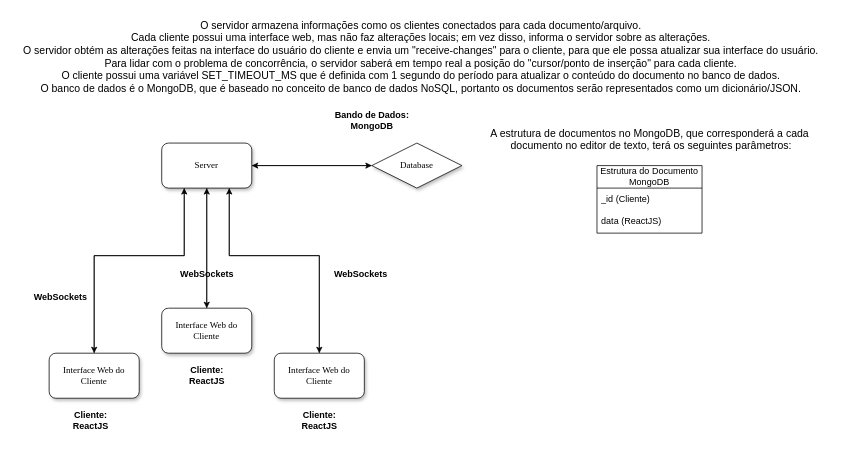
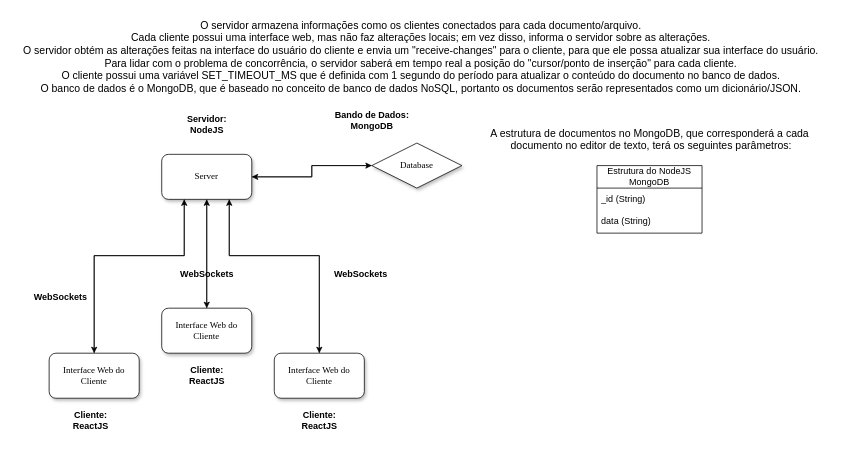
+ <mxCell id="24" value="&lt;div&gt;&lt;b&gt;Servidor:&lt;/b&gt;&lt;/div&gt;&lt;div&gt;&lt;b&gt;NodeJS&lt;br&gt;&lt;/b&gt;&lt;/div&gt;" style="text;html=1;align=center;verticalAlign=middle;resizable=0;points=[];autosize=1;strokeColor=none;fillColor=none;" parent="1" vertex="1"><mxGeometry x="235" y="145" width="80" height="40" as="geometry" /></mxCell>
- <mxCell id="8" value="&lt;span&gt;Server&lt;/span&gt;" style="whiteSpace=wrap;html=1;rounded=1;shadow=1;labelBackgroundColor=none;strokeWidth=1;fontFamily=Verdana;fontSize=12;align=center;" parent="1" vertex="1"><mxGeometry x="215" y="190" width="120" height="60" as="geometry" /></mxCell>
+ <mxCell id="8" value="&lt;span&gt;Server&lt;/span&gt;" style="whiteSpace=wrap;html=1;rounded=1;shadow=1;labelBackgroundColor=none;strokeWidth=1;fontFamily=Verdana;fontSize=12;align=center;" parent="1" vertex="1"><mxGeometry x="215" y="205" width="120" height="60" as="geometry" /></mxCell>
- <mxCell id="19" value="Estrutura do Documento MongoDB" style="swimlane;fontStyle=0;childLayout=stackLayout;horizontal=1;startSize=30;horizontalStack=0;resizeParent=1;resizeParentMax=0;resizeLast=0;collapsible=1;marginBottom=0;whiteSpace=wrap;html=1;" parent="1" vertex="1"><mxGeometry x="795" y="220" width="140" height="90" as="geometry" /></mxCell>
+ <mxCell id="19" value="Estrutura do NodeJS MongoDB" style="swimlane;fontStyle=0;childLayout=stackLayout;horizontal=1;startSize=30;horizontalStack=0;resizeParent=1;resizeParentMax=0;resizeLast=0;collapsible=1;marginBottom=0;whiteSpace=wrap;html=1;" parent="1" vertex="1"><mxGeometry x="795" y="220" width="140" height="90" as="geometry" /></mxCell>
- <mxCell id="20" value="_id (Cliente)" style="text;strokeColor=none;fillColor=none;align=left;verticalAlign=middle;spacingLeft=4;spacingRight=4;overflow=hidden;points=[[0,0.5],[1,0.5]];portConstraint=eastwest;rotatable=0;whiteSpace=wrap;html=1;" parent="19" vertex="1"><mxGeometry y="30" width="140" height="30" as="geometry" /></mxCell>
+ <mxCell id="20" value="_id (String)" style="text;strokeColor=none;fillColor=none;align=left;verticalAlign=middle;spacingLeft=4;spacingRight=4;overflow=hidden;points=[[0,0.5],[1,0.5]];portConstraint=eastwest;rotatable=0;whiteSpace=wrap;html=1;" parent="19" vertex="1"><mxGeometry y="30" width="140" height="30" as="geometry" /></mxCell>
- <mxCell id="21" value="data (ReactJS)" style="text;strokeColor=none;fillColor=none;align=left;verticalAlign=middle;spacingLeft=4;spacingRight=4;overflow=hidden;points=[[0,0.5],[1,0.5]];portConstraint=eastwest;rotatable=0;whiteSpace=wrap;html=1;" parent="19" vertex="1"><mxGeometry y="60" width="140" height="30" as="geometry" /></mxCell>
+ <mxCell id="21" value="data (String)" style="text;strokeColor=none;fillColor=none;align=left;verticalAlign=middle;spacingLeft=4;spacingRight=4;overflow=hidden;points=[[0,0.5],[1,0.5]];portConstraint=eastwest;rotatable=0;whiteSpace=wrap;html=1;" parent="19" vertex="1"><mxGeometry y="60" width="140" height="30" as="geometry" /></mxCell>
